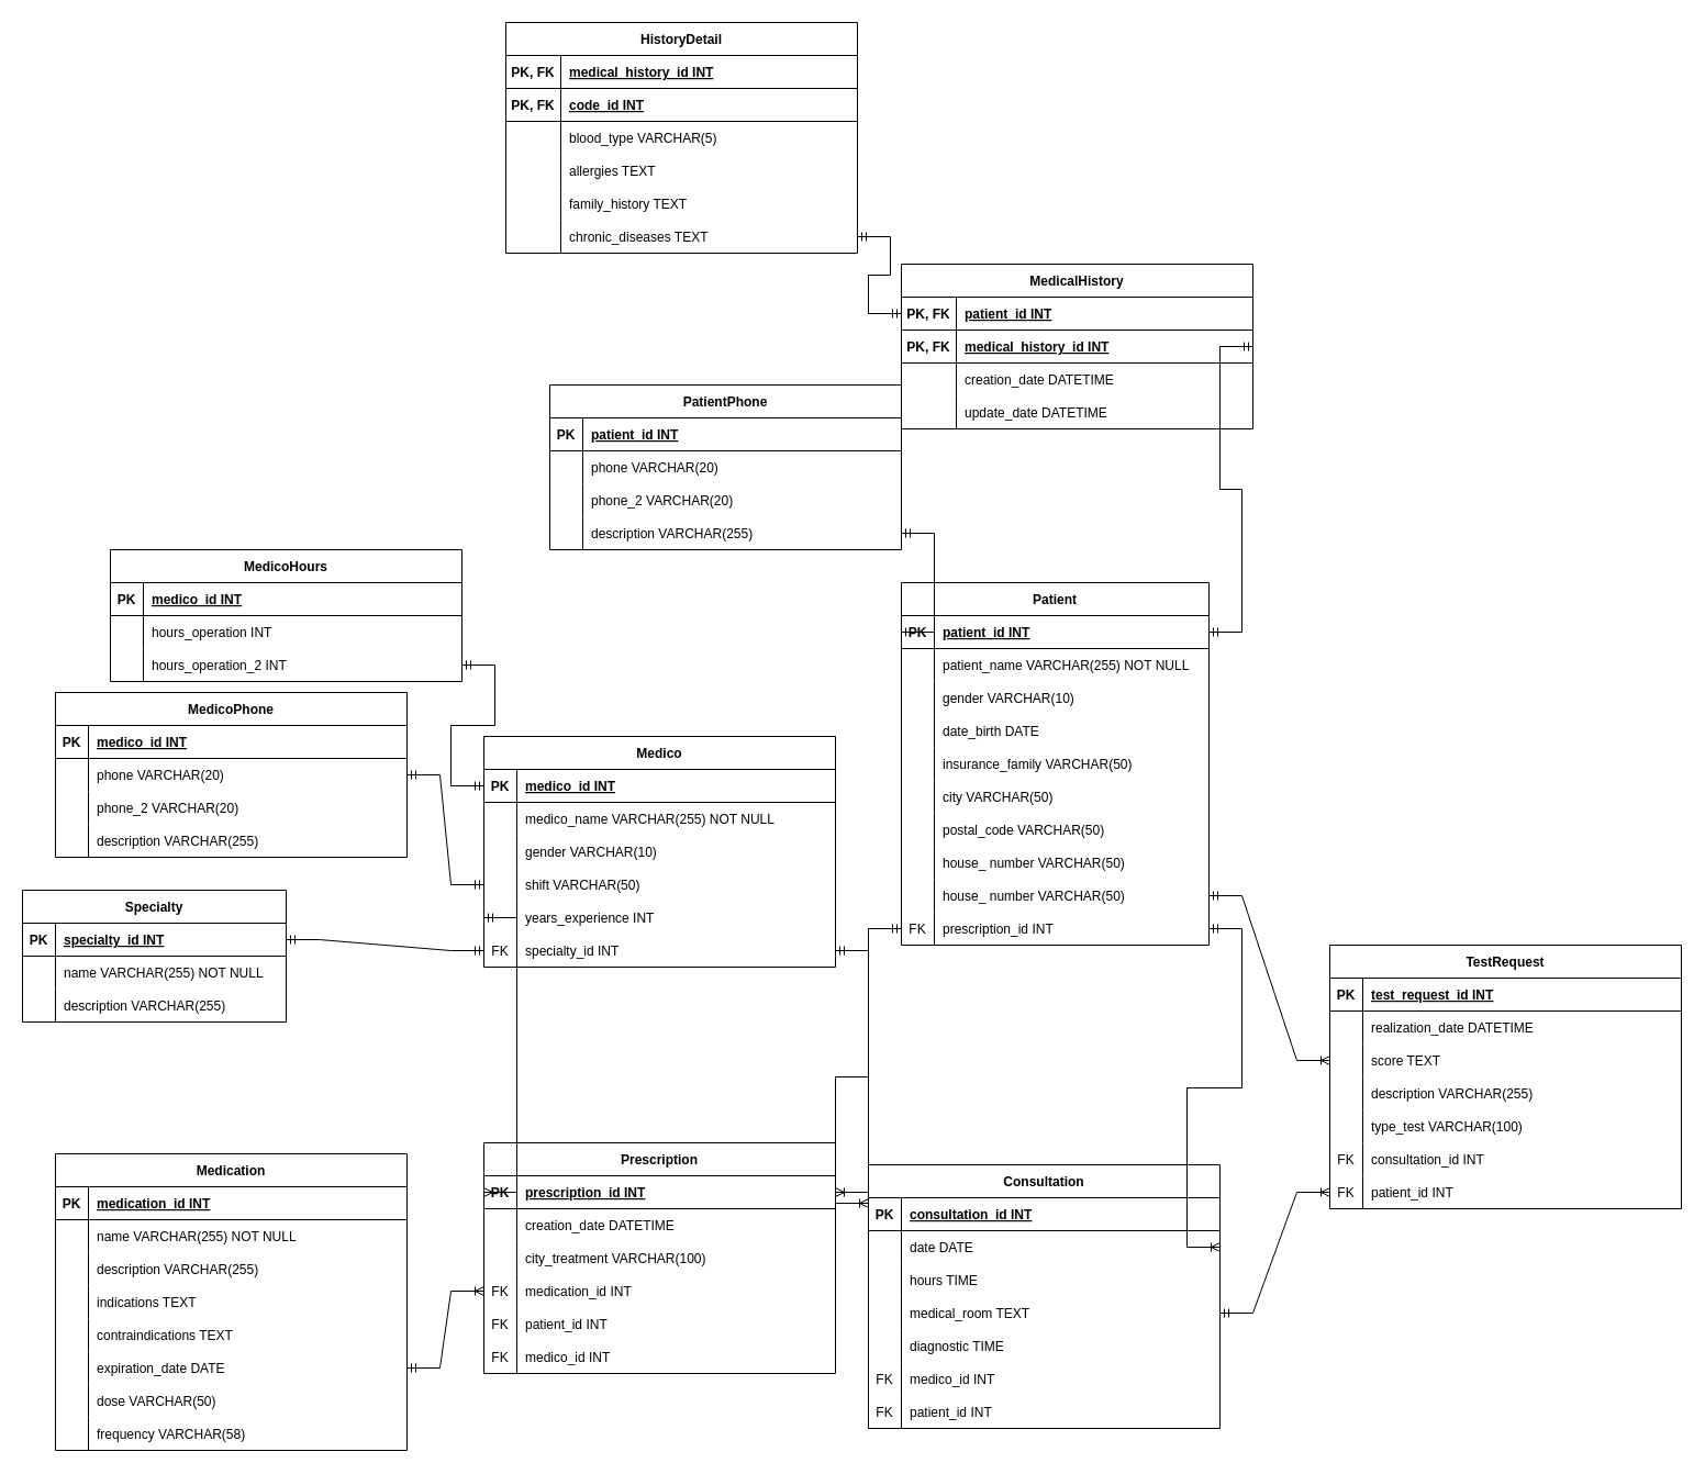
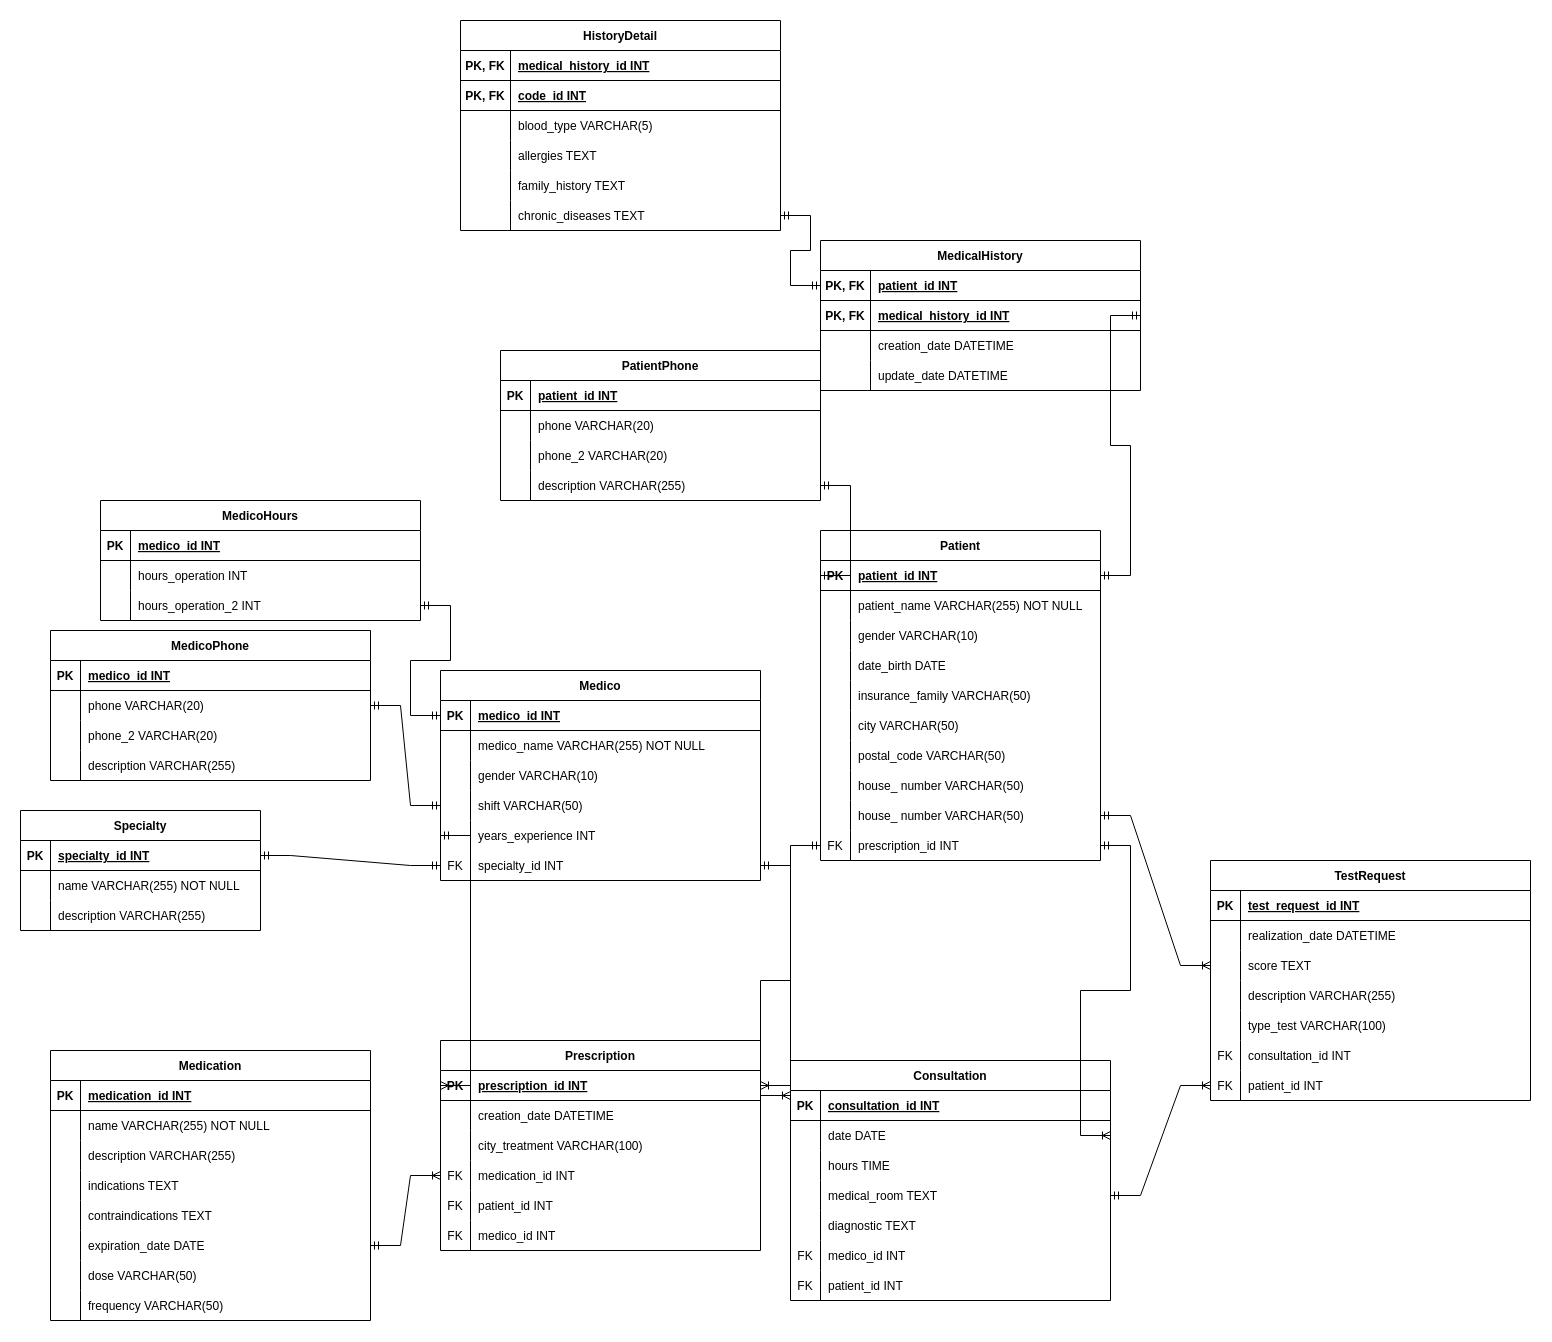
- <mxCell id="145" value="diagnostic TIME" style="shape=partialRectangle;overflow=hidden;connectable=0;fillColor=none;align=left;strokeColor=inherit;top=0;left=0;bottom=0;right=0;spacingLeft=6;" vertex="1" parent="143"><mxGeometry x="30" width="290" height="30" as="geometry"><mxRectangle width="290" height="30" as="alternateBounds" /></mxGeometry></mxCell>
+ <mxCell id="145" value="diagnostic TEXT" style="shape=partialRectangle;overflow=hidden;connectable=0;fillColor=none;align=left;strokeColor=inherit;top=0;left=0;bottom=0;right=0;spacingLeft=6;" vertex="1" parent="143"><mxGeometry x="30" width="290" height="30" as="geometry"><mxRectangle width="290" height="30" as="alternateBounds" /></mxGeometry></mxCell>
- <mxCell id="217" value="frequency VARCHAR(58)" style="shape=partialRectangle;overflow=hidden;connectable=0;fillColor=none;align=left;strokeColor=inherit;top=0;left=0;bottom=0;right=0;spacingLeft=6;" vertex="1" parent="215"><mxGeometry x="30" width="290" height="30" as="geometry"><mxRectangle width="290" height="30" as="alternateBounds" /></mxGeometry></mxCell>
+ <mxCell id="217" value="frequency VARCHAR(50)" style="shape=partialRectangle;overflow=hidden;connectable=0;fillColor=none;align=left;strokeColor=inherit;top=0;left=0;bottom=0;right=0;spacingLeft=6;" vertex="1" parent="215"><mxGeometry x="30" width="290" height="30" as="geometry"><mxRectangle width="290" height="30" as="alternateBounds" /></mxGeometry></mxCell>
